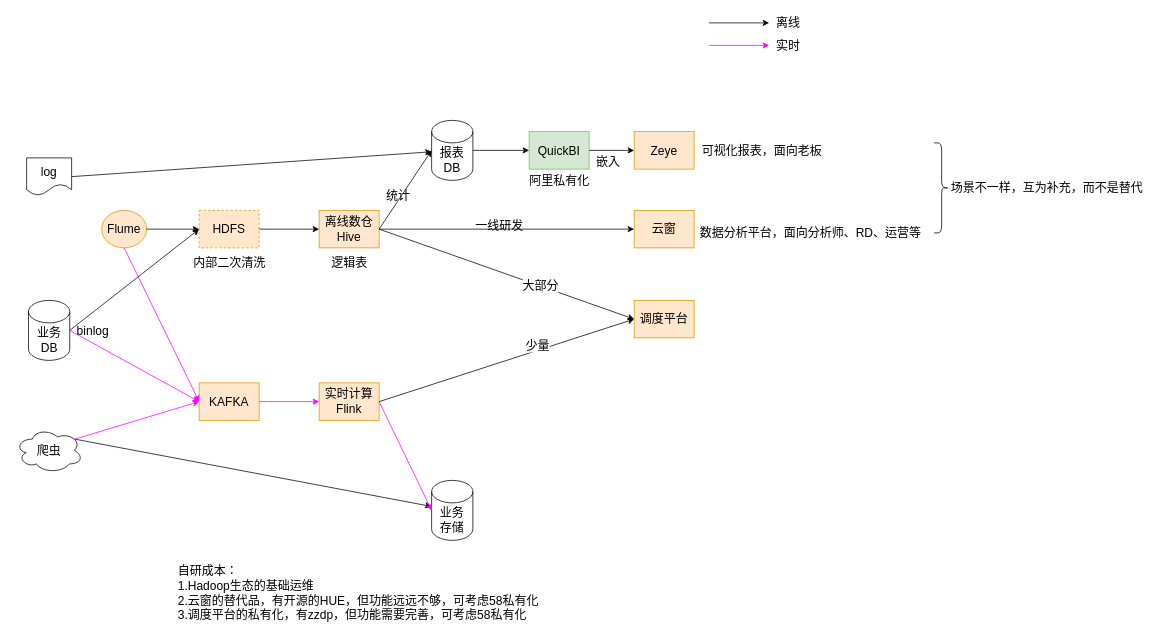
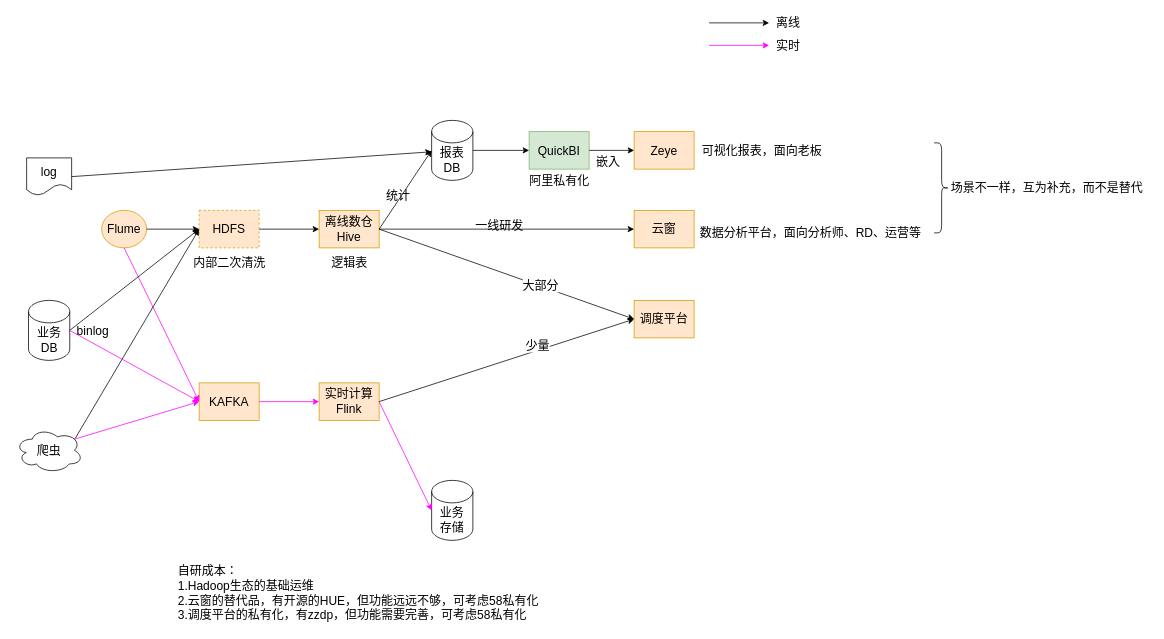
- <mxCell id="12" value="" style="endArrow=classic;html=1;rounded=0;fontSize=16;exitX=0.88;exitY=0.25;exitDx=0;exitDy=0;exitPerimeter=0;" parent="1" source="4" target="33" edge="1"><mxGeometry width="50" height="50" relative="1" as="geometry"><mxPoint x="102.5" y="450" as="sourcePoint" /><mxPoint x="275" y="315" as="targetPoint" /></mxGeometry></mxCell>
+ <mxCell id="12" value="" style="endArrow=classic;html=1;rounded=0;fontSize=16;exitX=0.88;exitY=0.25;exitDx=0;exitDy=0;entryX=0;entryY=0.5;entryDx=0;entryDy=0;exitPerimeter=0;" parent="1" source="4" target="5" edge="1"><mxGeometry width="50" height="50" relative="1" as="geometry"><mxPoint x="102.5" y="450" as="sourcePoint" /><mxPoint x="275" y="315" as="targetPoint" /></mxGeometry></mxCell>
